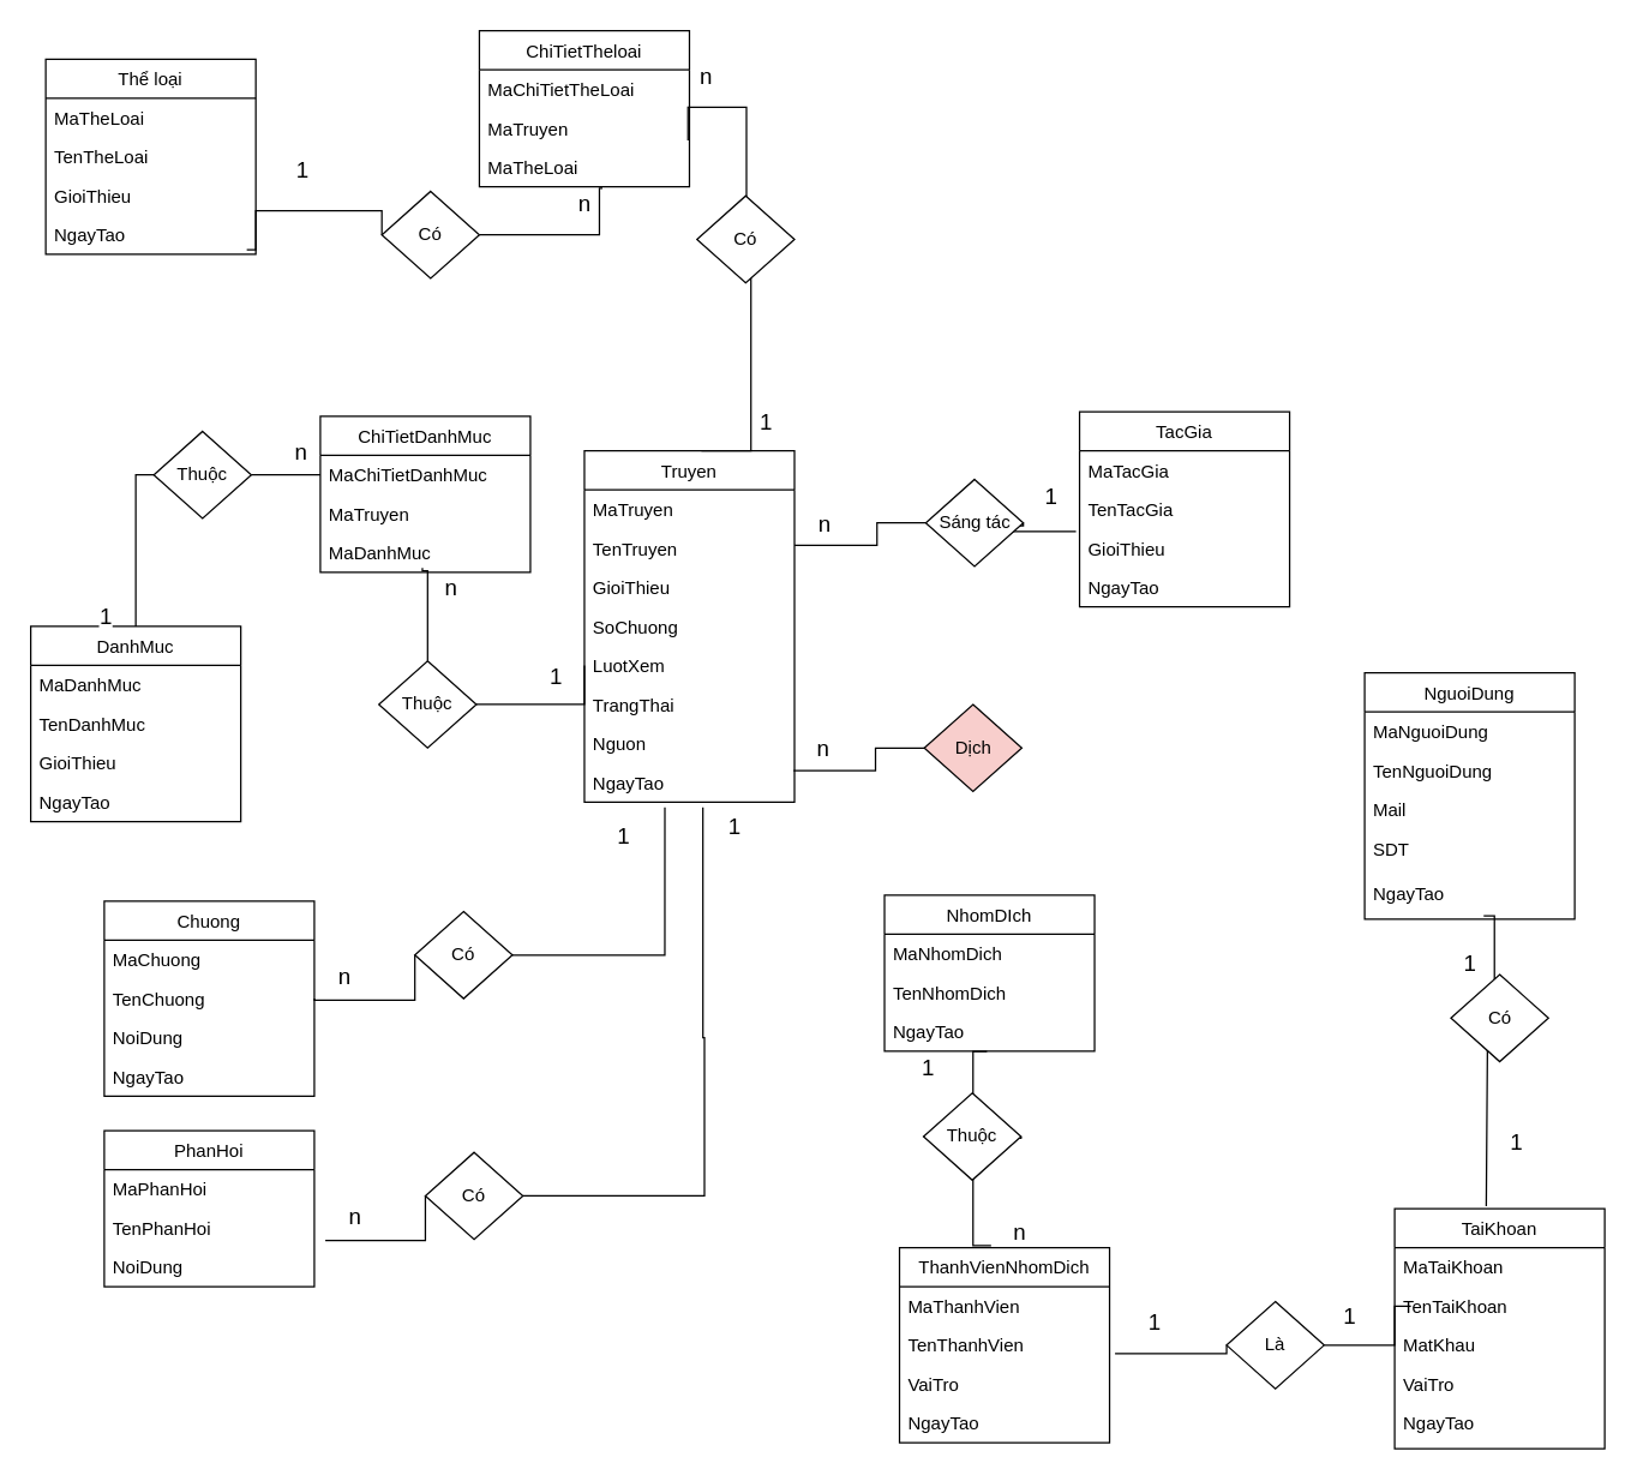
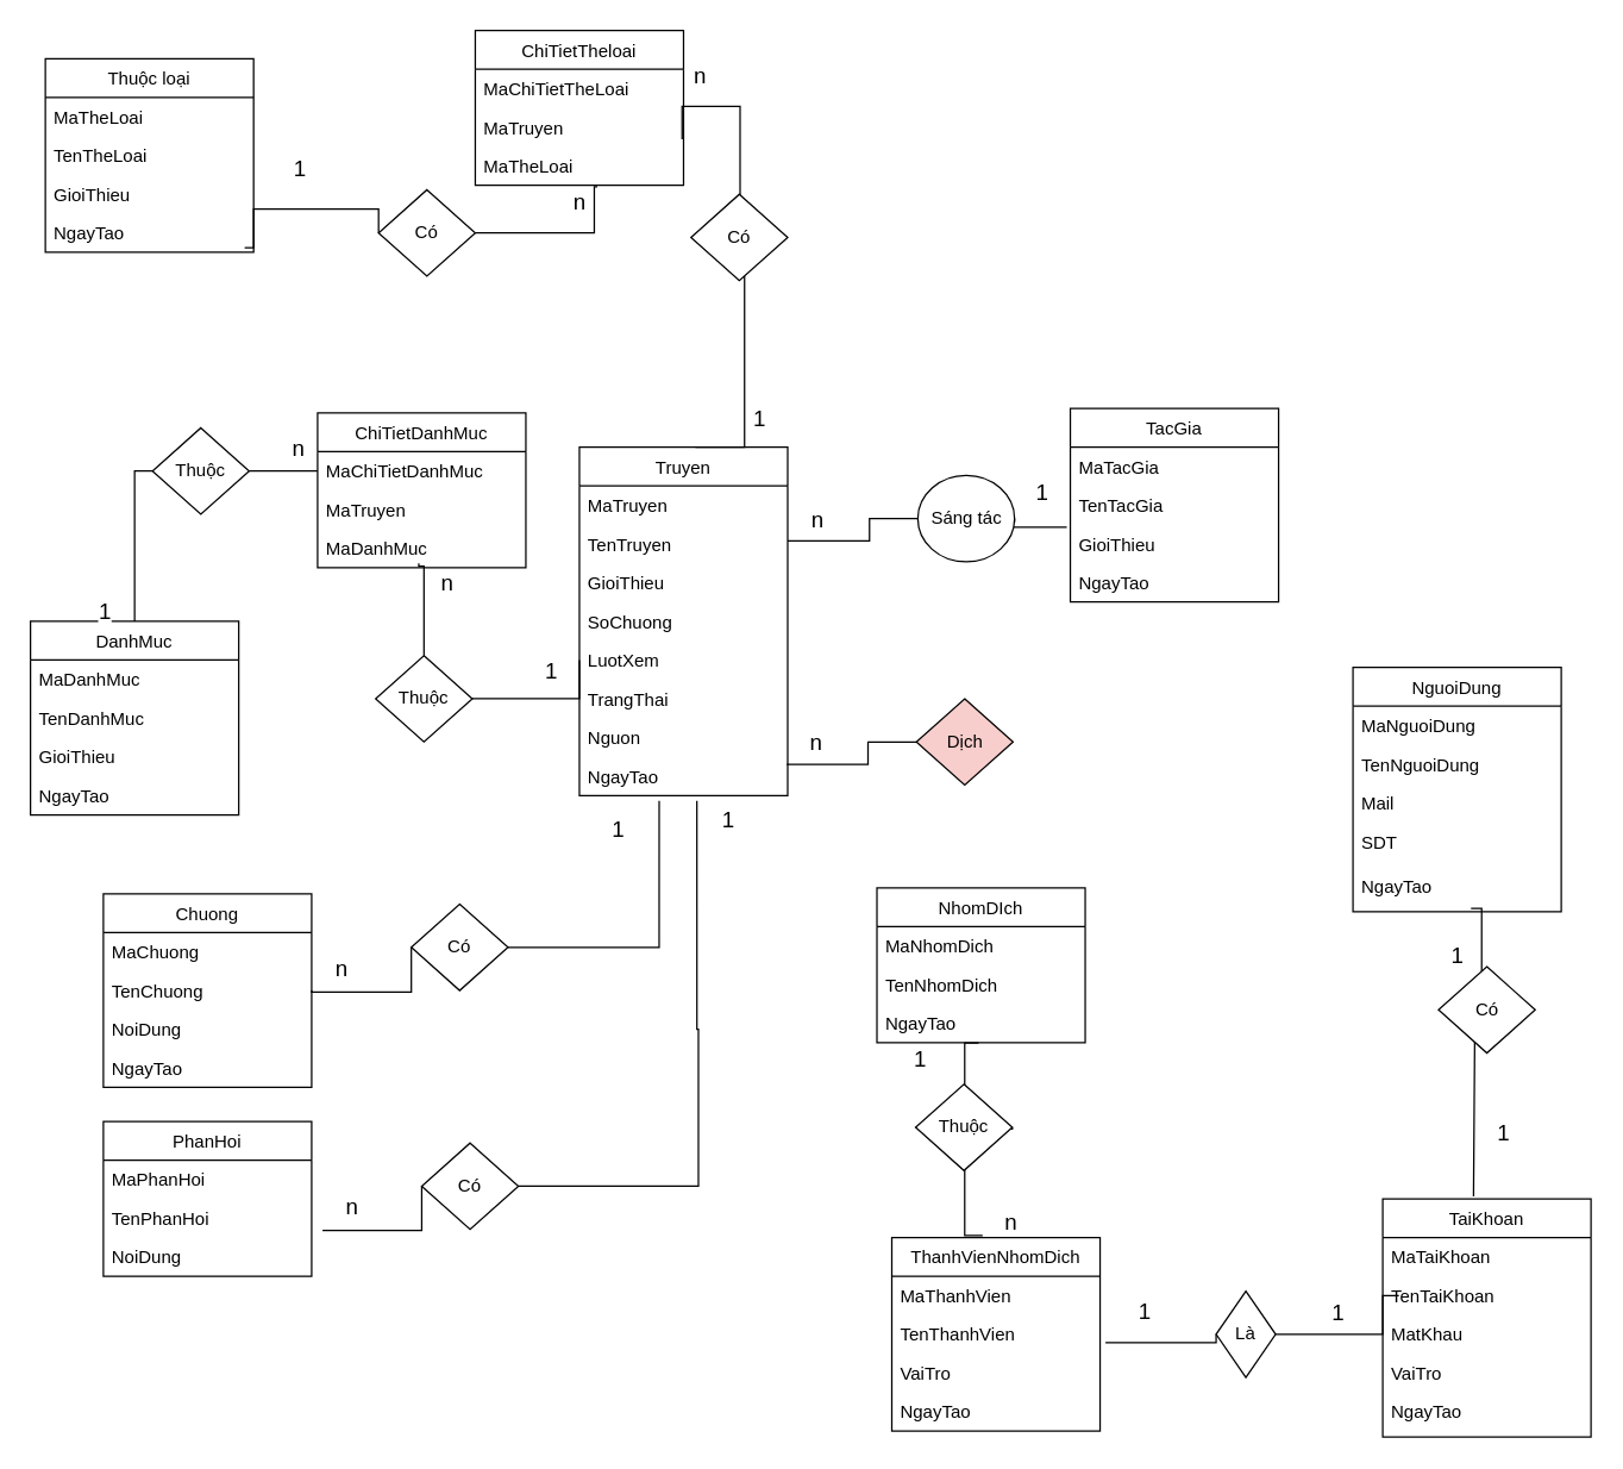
- <mxCell id="7" value="Thể loại" style="swimlane;fontStyle=0;childLayout=stackLayout;horizontal=1;startSize=26;fillColor=none;horizontalStack=0;resizeParent=1;resizeParentMax=0;resizeLast=0;collapsible=1;marginBottom=0;" parent="1" vertex="1"><mxGeometry x="30" y="39" width="140" height="130" as="geometry" /></mxCell>
+ <mxCell id="7" value="Thuộc loại" style="swimlane;fontStyle=0;childLayout=stackLayout;horizontal=1;startSize=26;fillColor=none;horizontalStack=0;resizeParent=1;resizeParentMax=0;resizeLast=0;collapsible=1;marginBottom=0;" parent="1" vertex="1"><mxGeometry x="30" y="39" width="140" height="130" as="geometry" /></mxCell>
- <mxCell id="53" value="Sáng tác" style="rhombus;whiteSpace=wrap;html=1;" parent="1" vertex="1"><mxGeometry x="616.5" y="319" width="65" height="58" as="geometry" /></mxCell>
+ <mxCell id="53" value="Sáng tác" style="ellipse;whiteSpace=wrap;html=1;" parent="1" vertex="1"><mxGeometry x="616.5" y="319" width="65" height="58" as="geometry" /></mxCell>
- <mxCell id="70" value="Là" style="rhombus;whiteSpace=wrap;html=1;" parent="1" vertex="1"><mxGeometry x="817" y="867" width="65" height="58" as="geometry" /></mxCell>
+ <mxCell id="70" value="Là" style="rhombus;whiteSpace=wrap;html=1;" parent="1" vertex="1"><mxGeometry x="817" y="867" width="40" height="58" as="geometry" /></mxCell>
